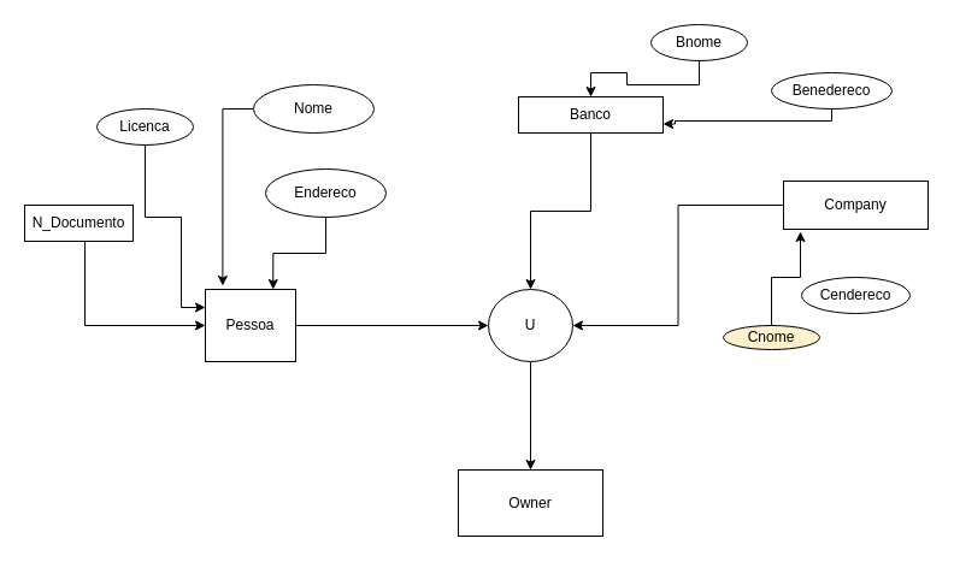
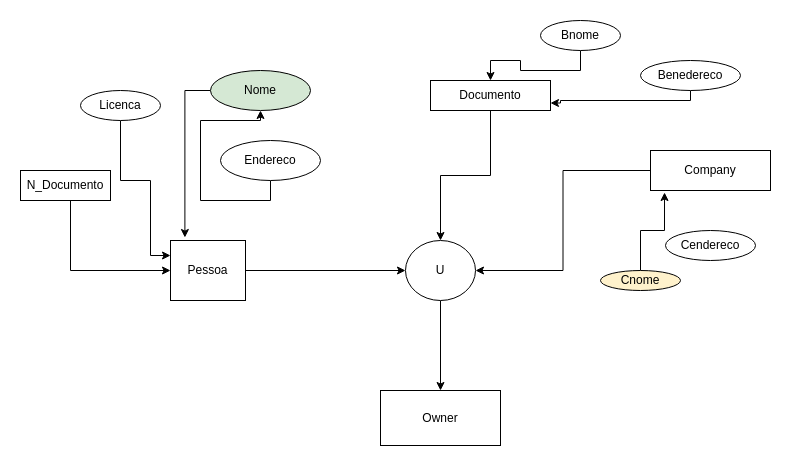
- <mxCell id="14" value="Nome" style="ellipse;whiteSpace=wrap;html=1;" vertex="1" parent="1"><mxGeometry x="210" y="70" width="100" height="40" as="geometry" /></mxCell>
+ <mxCell id="14" value="Nome" style="ellipse;whiteSpace=wrap;html=1;fillColor=#d5e8d4;" vertex="1" parent="1"><mxGeometry x="210" y="70" width="100" height="40" as="geometry" /></mxCell>
- <mxCell id="7" value="Banco" style="whiteSpace=wrap;html=1;" vertex="1" parent="1"><mxGeometry x="430" y="80" width="120" height="30" as="geometry" /></mxCell>
+ <mxCell id="7" value="Documento" style="whiteSpace=wrap;html=1;" vertex="1" parent="1"><mxGeometry x="430" y="80" width="120" height="30" as="geometry" /></mxCell>
- <mxCell id="17" style="edgeStyle=orthogonalEdgeStyle;rounded=0;orthogonalLoop=1;jettySize=auto;html=1;exitX=0.5;exitY=1;exitDx=0;exitDy=0;entryX=0.75;entryY=0;entryDx=0;entryDy=0;" edge="1" parent="1" source="18" target="5"><mxGeometry relative="1" as="geometry"><mxPoint x="260" y="230" as="targetPoint" /></mxGeometry></mxCell>
+ <mxCell id="17" style="edgeStyle=orthogonalEdgeStyle;rounded=0;orthogonalLoop=1;jettySize=auto;html=1;exitX=0.5;exitY=1;exitDx=0;exitDy=0;" edge="1" parent="1" source="18" target="14"><mxGeometry relative="1" as="geometry"><mxPoint x="260" y="230" as="targetPoint" /></mxGeometry></mxCell>
